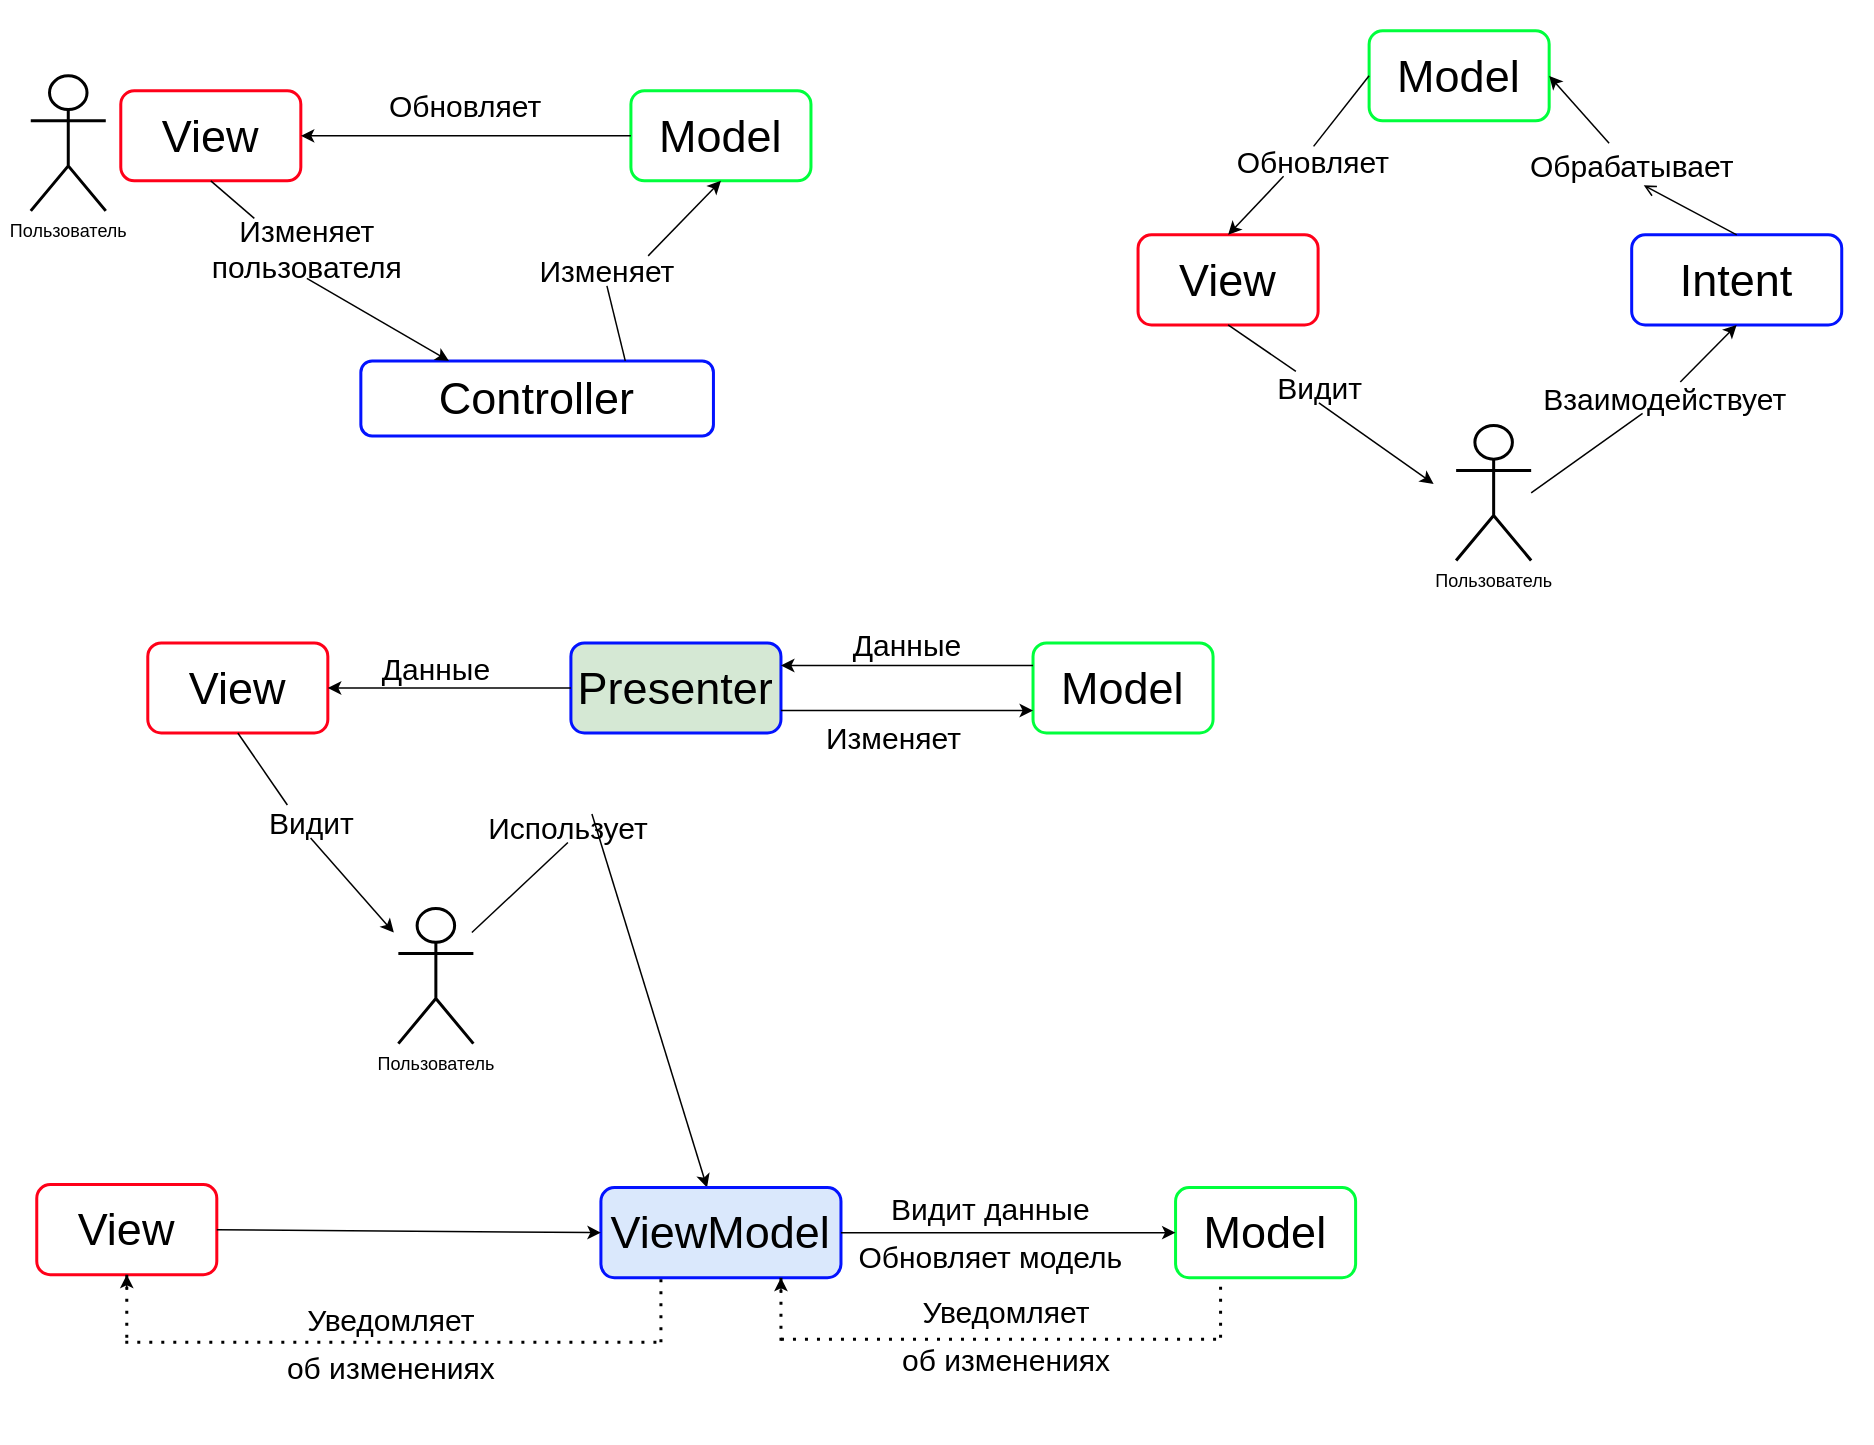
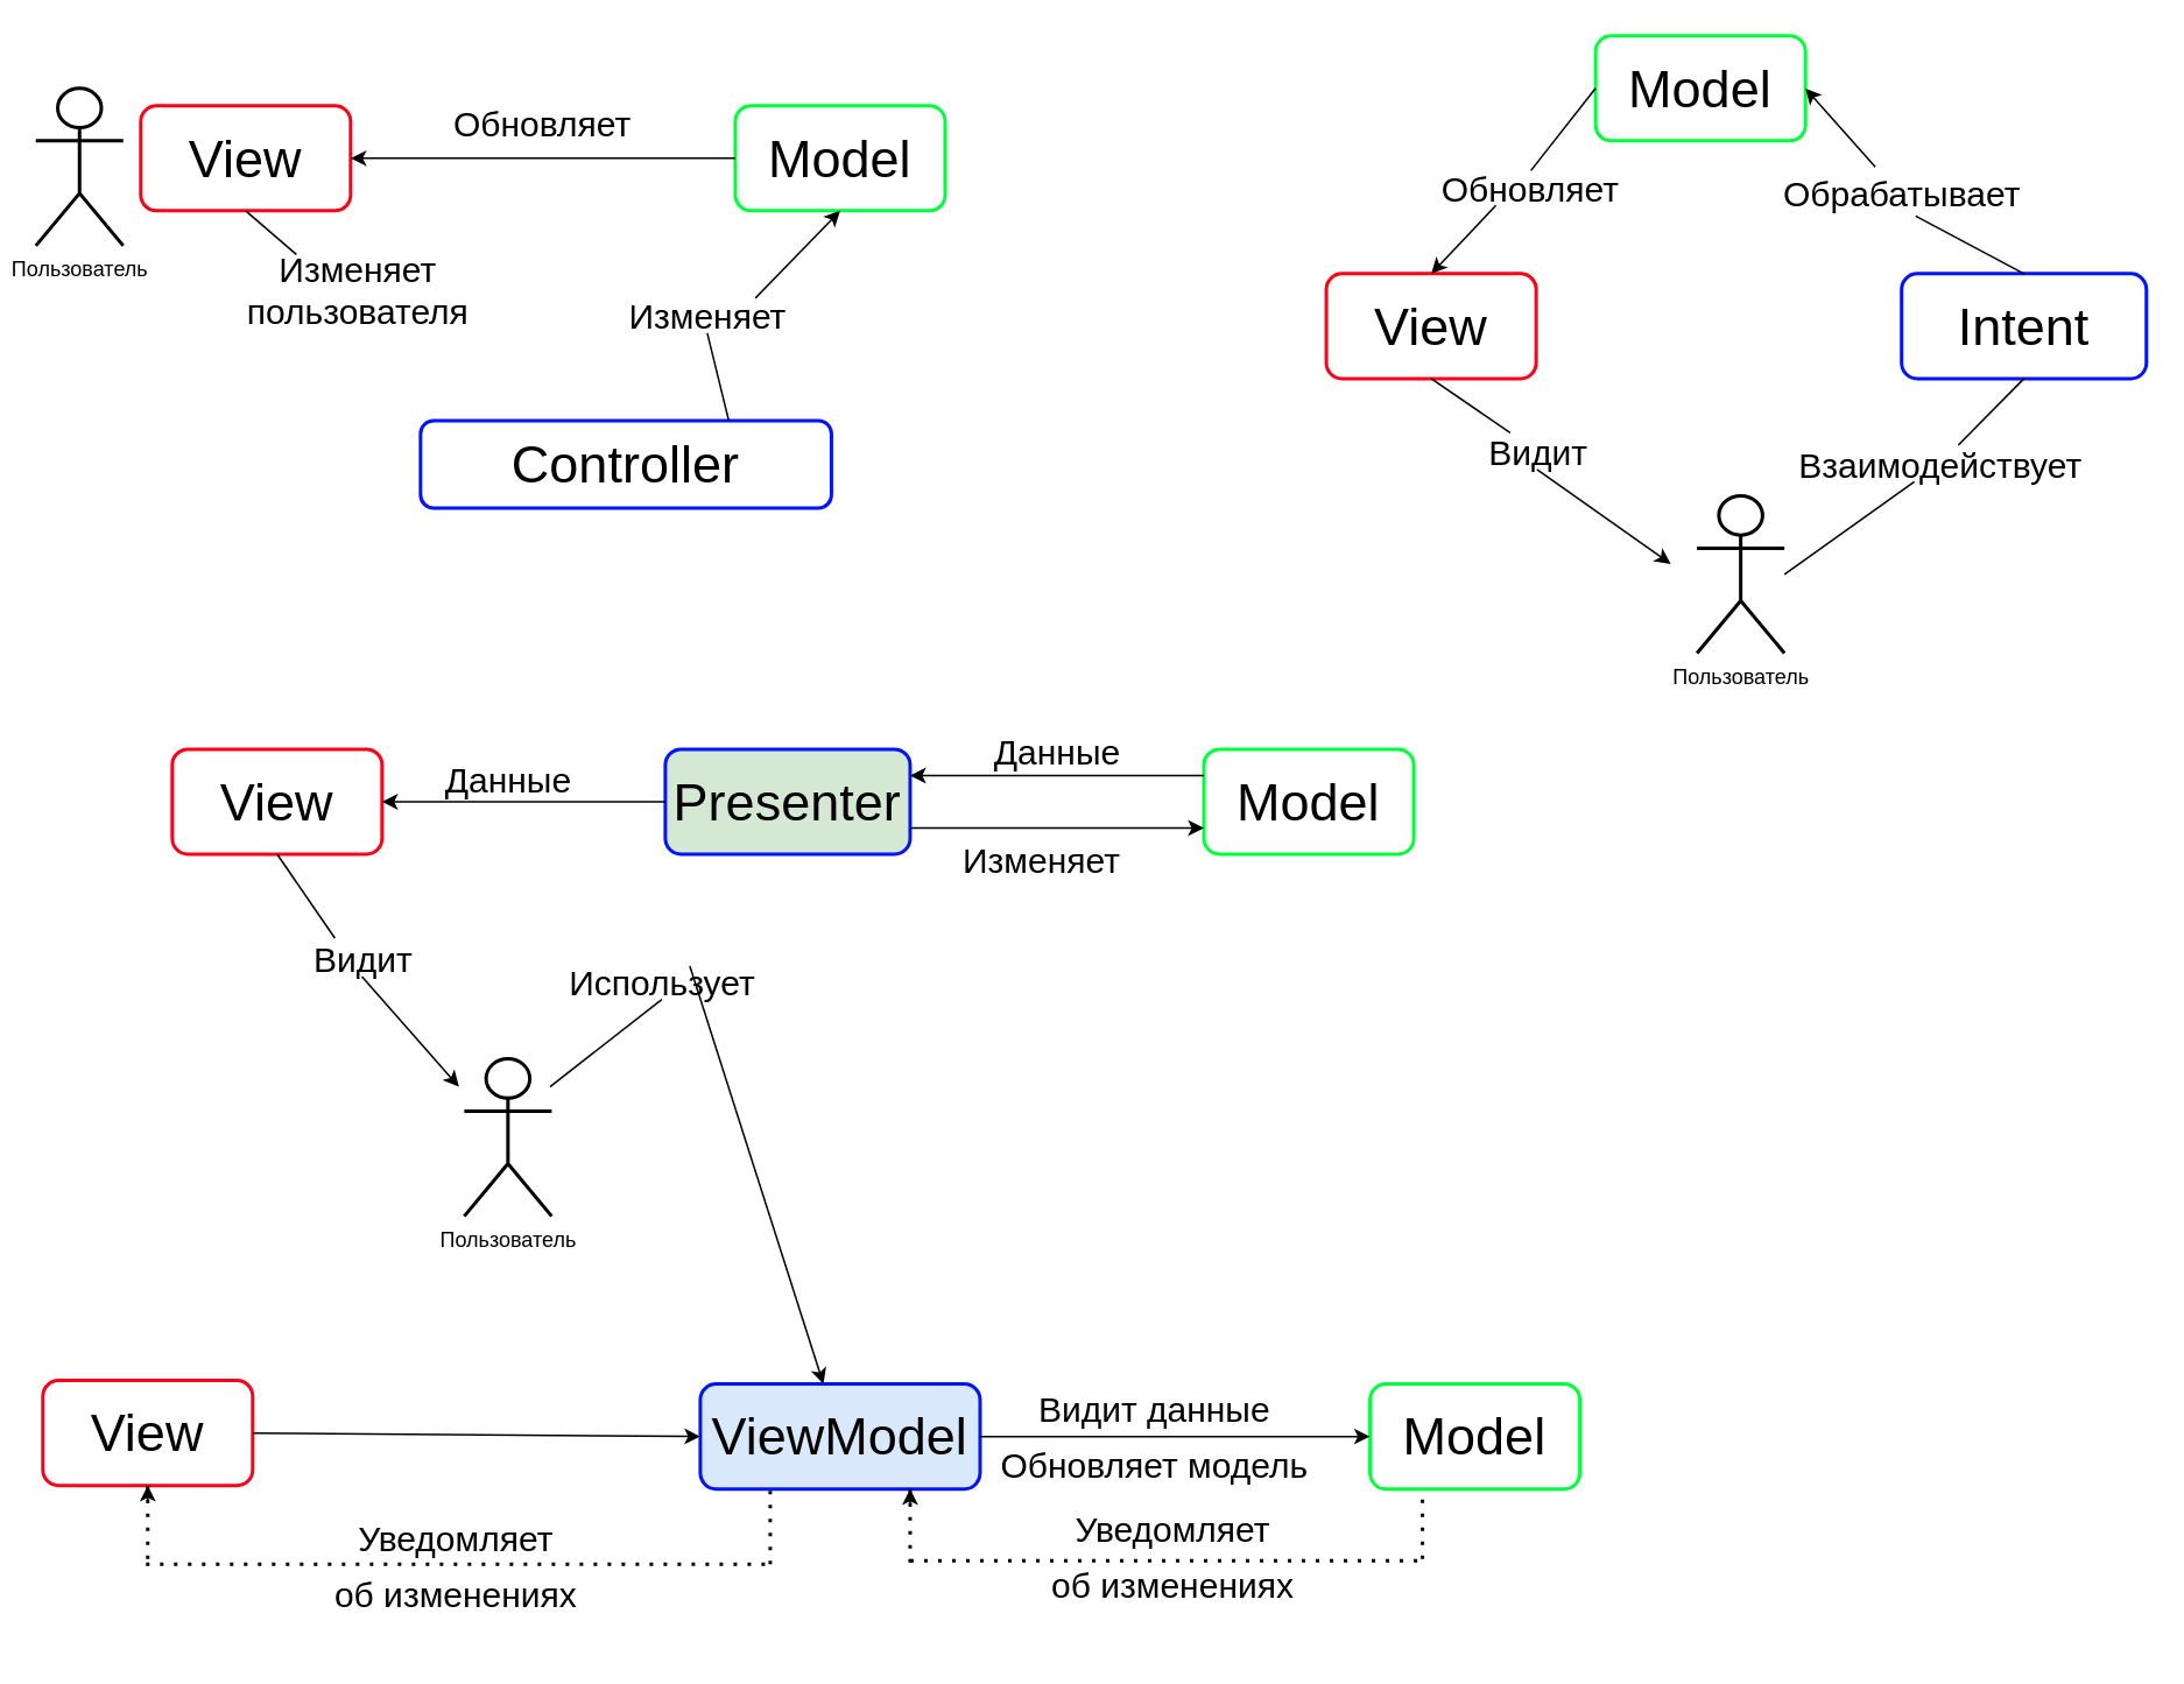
- <mxCell id="61" value="" style="endArrow=open;html=1;fontColor=#000000;exitX=0.5;exitY=0;exitDx=0;exitDy=0;entryX=0.555;entryY=1.143;entryDx=0;entryDy=0;entryPerimeter=0;" edge="1" parent="1" source="49" target="60"><mxGeometry width="50" height="50" relative="1" as="geometry"><mxPoint x="1142" y="156" as="sourcePoint" /><mxPoint x="1032" y="50" as="targetPoint" /></mxGeometry></mxCell>
+ <mxCell id="61" value="" style="endArrow=none;html=1;fontColor=#000000;exitX=0.5;exitY=0;exitDx=0;exitDy=0;entryX=0.555;entryY=1.143;entryDx=0;entryDy=0;entryPerimeter=0;" edge="1" parent="1" source="49" target="60"><mxGeometry width="50" height="50" relative="1" as="geometry"><mxPoint x="1142" y="156" as="sourcePoint" /><mxPoint x="1032" y="50" as="targetPoint" /></mxGeometry></mxCell>
- <mxCell id="5" value="" style="endArrow=classic;html=1;exitX=0.5;exitY=1;exitDx=0;exitDy=0;entryX=0.25;entryY=0;entryDx=0;entryDy=0;startArrow=none;" edge="1" parent="1" source="10" target="4"><mxGeometry width="50" height="50" relative="1" as="geometry"><mxPoint x="300" y="230" as="sourcePoint" /><mxPoint x="350" y="180" as="targetPoint" /></mxGeometry></mxCell>
- <mxCell id="52" value="" style="endArrow=classic;html=1;fontColor=#000000;entryX=0.5;entryY=1;entryDx=0;entryDy=0;startArrow=none;" edge="1" parent="1" source="58" target="49"><mxGeometry width="50" height="50" relative="1" as="geometry"><mxPoint x="1020" y="328" as="sourcePoint" /><mxPoint x="1120" y="299" as="targetPoint" /></mxGeometry></mxCell>
+ <mxCell id="52" value="" style="endArrow=none;html=1;fontColor=#000000;entryX=0.5;entryY=1;entryDx=0;entryDy=0;startArrow=none;" edge="1" parent="1" source="58" target="49"><mxGeometry width="50" height="50" relative="1" as="geometry"><mxPoint x="1020" y="328" as="sourcePoint" /><mxPoint x="1120" y="299" as="targetPoint" /></mxGeometry></mxCell>
- <mxCell id="28" value="&lt;font style=&quot;font-size: 20px&quot;&gt;Использует&lt;/font&gt;" style="text;html=1;align=center;verticalAlign=middle;resizable=0;points=[];autosize=1;strokeColor=none;fillColor=none;fontColor=#000000;" vertex="1" parent="1"><mxGeometry x="320" y="540" width="116" height="21" as="geometry" /></mxCell>
+ <mxCell id="28" value="&lt;font style=&quot;font-size: 20px&quot;&gt;Использует&lt;/font&gt;" style="text;html=1;align=center;verticalAlign=middle;resizable=0;points=[];autosize=1;strokeColor=none;fillColor=none;fontColor=#000000;" vertex="1" parent="1"><mxGeometry x="320" y="550" width="116" height="21" as="geometry" /></mxCell>
